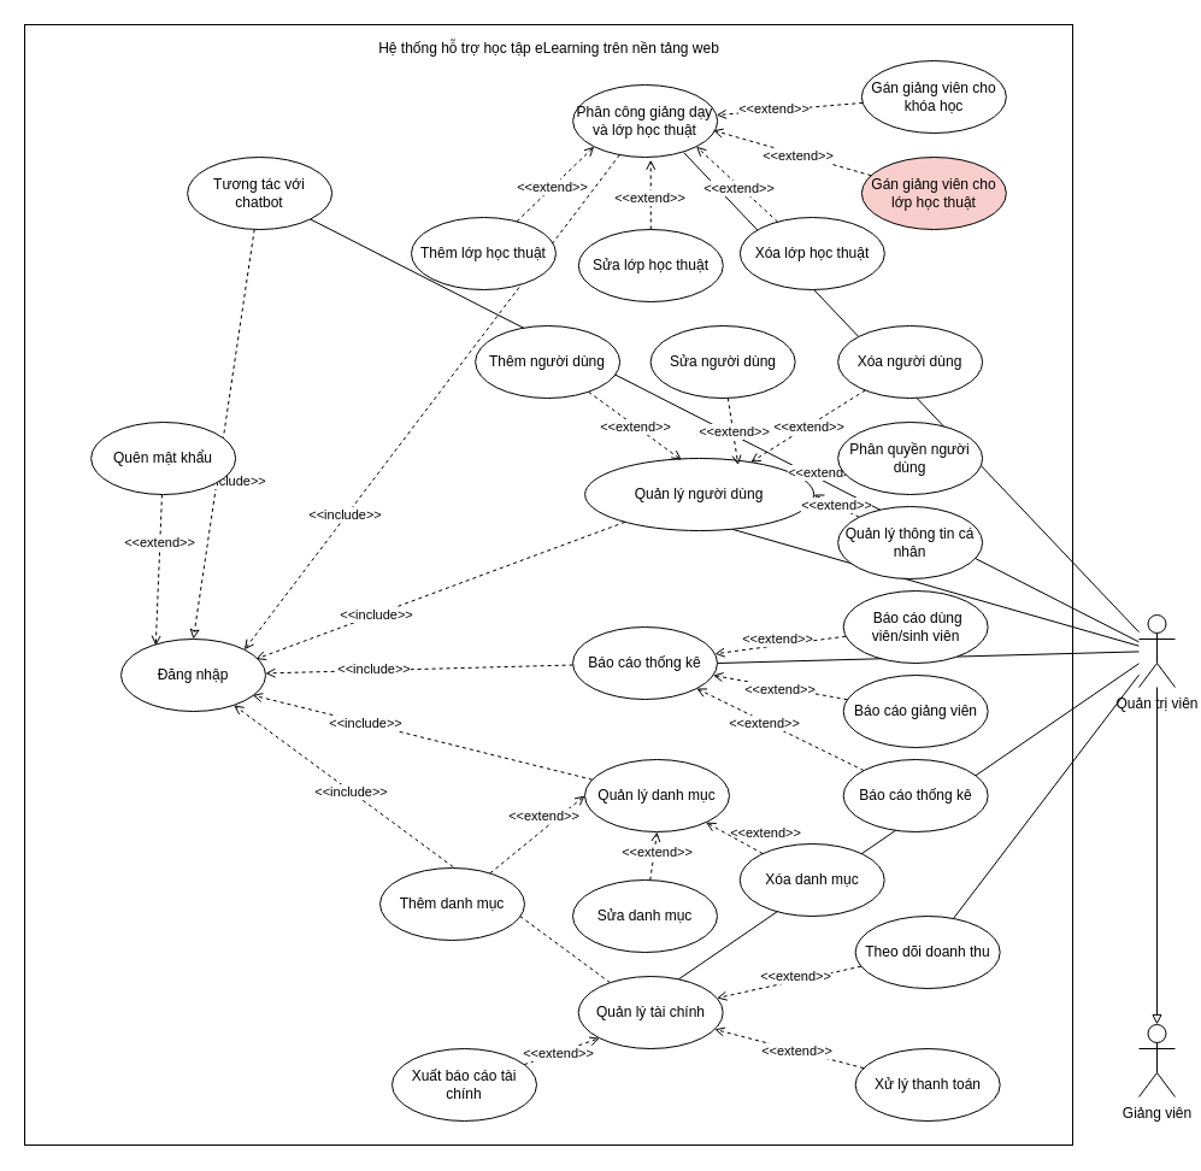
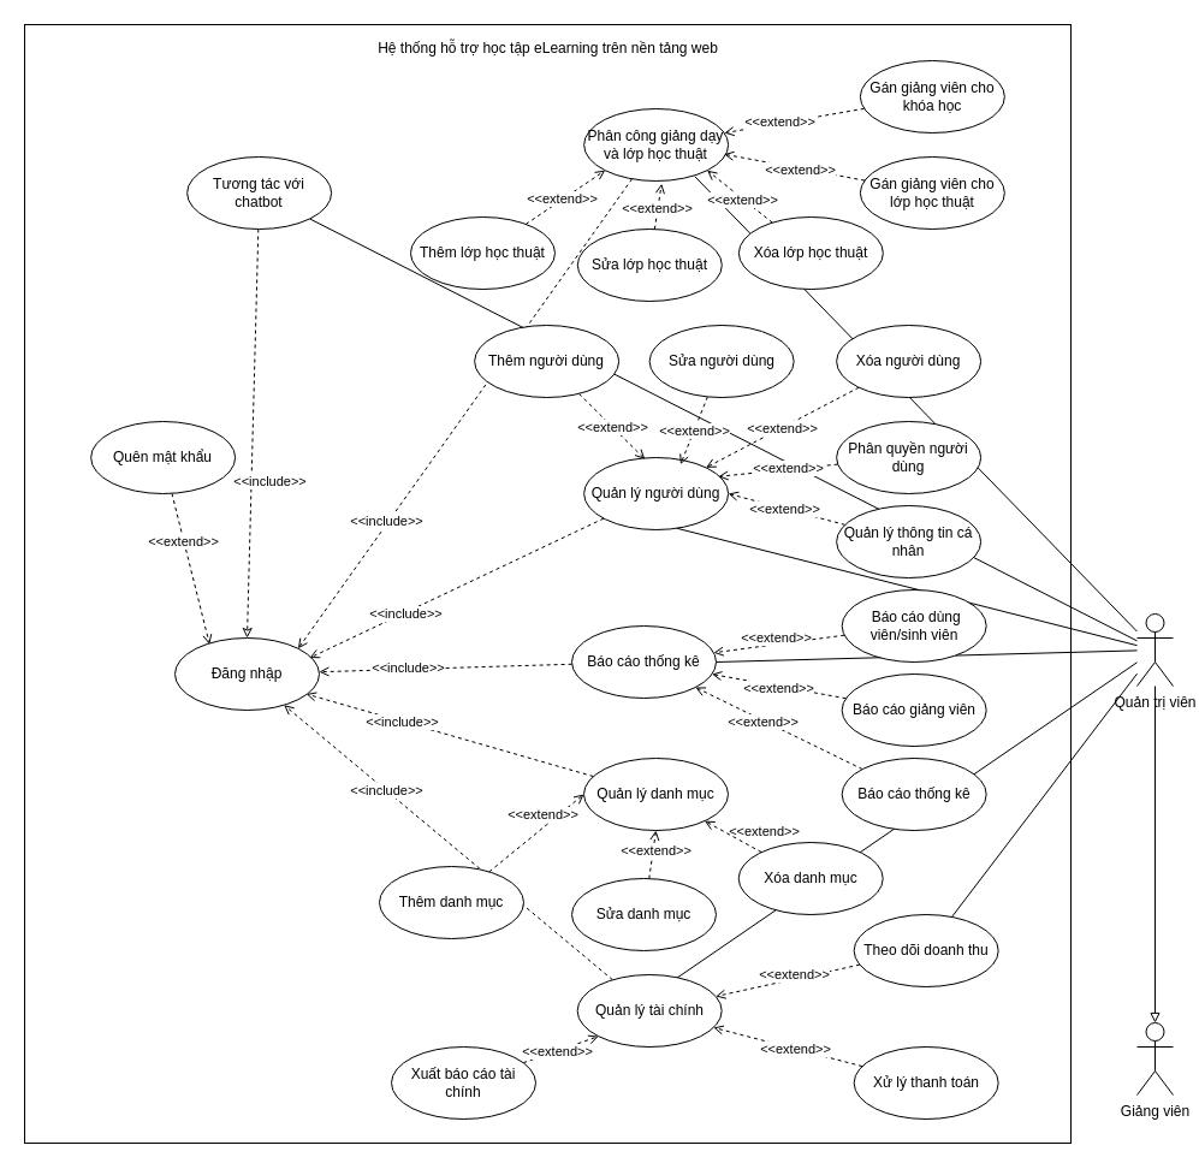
- <mxCell id="22" value="&lt;p style=&quot;white-space-collapse: preserve;&quot; dir=&quot;auto&quot;&gt;Phân công giảng dạy và lớp học thuật&lt;/p&gt;" style="ellipse;whiteSpace=wrap;html=1;" parent="1" vertex="1"><mxGeometry x="475.14" y="70" width="120" height="60" as="geometry" /></mxCell>
+ <mxCell id="22" value="&lt;p style=&quot;white-space-collapse: preserve;&quot; dir=&quot;auto&quot;&gt;Phân công giảng dạy và lớp học thuật&lt;/p&gt;" style="ellipse;whiteSpace=wrap;html=1;" parent="1" vertex="1"><mxGeometry x="485.14" y="90" width="120" height="60" as="geometry" /></mxCell>
- <mxCell id="43" value="Gán giảng viên cho lớp học thuật" style="ellipse;whiteSpace=wrap;html=1;fillColor=#f8cecc;" parent="1" vertex="1"><mxGeometry x="714.85" y="130" width="120" height="60" as="geometry" /></mxCell>
+ <mxCell id="43" value="Gán giảng viên cho lớp học thuật" style="ellipse;whiteSpace=wrap;html=1;" parent="1" vertex="1"><mxGeometry x="714.85" y="130" width="120" height="60" as="geometry" /></mxCell>
- <mxCell id="26" value="&lt;p style=&quot;white-space-collapse: preserve;&quot; dir=&quot;auto&quot;&gt;Quản lý người dùng&lt;/p&gt;" style="ellipse;whiteSpace=wrap;html=1;" parent="1" vertex="1"><mxGeometry x="485.14" y="380" width="190" height="60" as="geometry" /></mxCell>
+ <mxCell id="26" value="&lt;p style=&quot;white-space-collapse: preserve;&quot; dir=&quot;auto&quot;&gt;Quản lý người dùng&lt;/p&gt;" style="ellipse;whiteSpace=wrap;html=1;" parent="1" vertex="1"><mxGeometry x="485.14" y="380" width="120" height="60" as="geometry" /></mxCell>
- <mxCell id="11" value="Đăng nhập" style="ellipse;whiteSpace=wrap;html=1;" parent="1" vertex="1"><mxGeometry x="100" y="530" width="120" height="60" as="geometry" /></mxCell>
+ <mxCell id="11" value="Đăng nhập" style="ellipse;whiteSpace=wrap;html=1;" parent="1" vertex="1"><mxGeometry x="145" y="530" width="120" height="60" as="geometry" /></mxCell>
